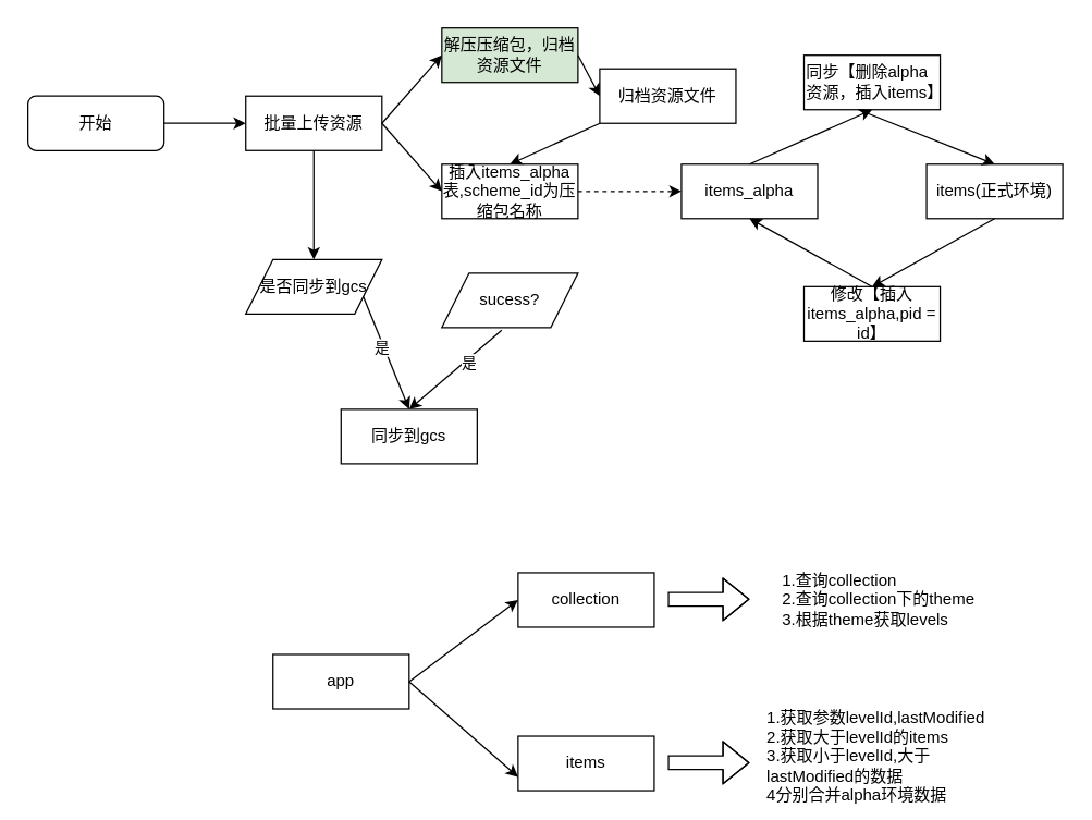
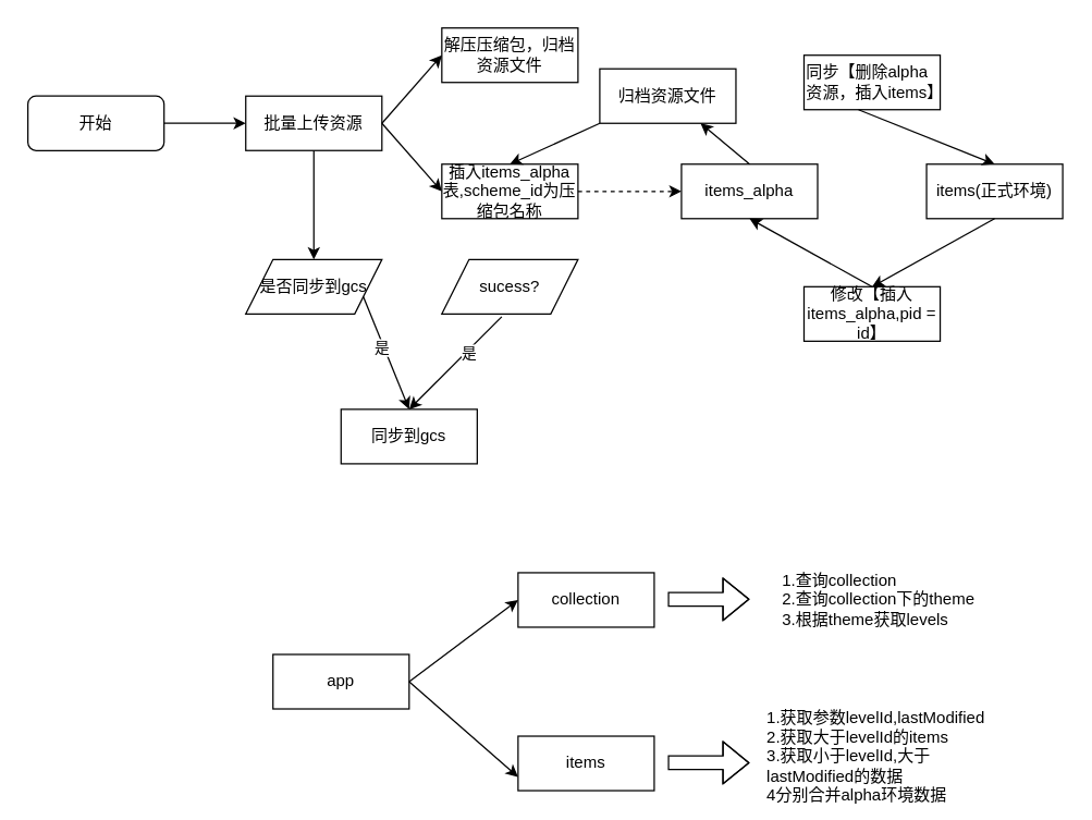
- <mxCell id="8" value="解压压缩包，归档资源文件" style="rounded=0;whiteSpace=wrap;html=1;fillColor=#d5e8d4;" parent="1" vertex="1"><mxGeometry x="324" y="20" width="100" height="40" as="geometry" /></mxCell>
+ <mxCell id="8" value="解压压缩包，归档资源文件" style="rounded=0;whiteSpace=wrap;html=1;" parent="1" vertex="1"><mxGeometry x="324" y="20" width="100" height="40" as="geometry" /></mxCell>
- <mxCell id="13" value="" style="endArrow=classic;html=1;rounded=0;exitX=1;exitY=0.5;exitDx=0;exitDy=0;entryX=0;entryY=0.5;entryDx=0;entryDy=0;" parent="1" source="8" target="12" edge="1"><mxGeometry width="50" height="50" relative="1" as="geometry"><mxPoint x="510" y="170" as="sourcePoint" /><mxPoint x="560" y="120" as="targetPoint" /></mxGeometry></mxCell>
- <mxCell id="28" value="" style="endArrow=classic;html=1;rounded=0;exitX=0.5;exitY=0;exitDx=0;exitDy=0;entryX=0.5;entryY=1;entryDx=0;entryDy=0;" parent="1" source="21" target="27" edge="1"><mxGeometry width="50" height="50" relative="1" as="geometry"><mxPoint x="500" y="270" as="sourcePoint" /><mxPoint x="550" y="220" as="targetPoint" /></mxGeometry></mxCell>
+ <mxCell id="28" value="" style="endArrow=classic;html=1;rounded=0;exitX=0.5;exitY=0;exitDx=0;exitDy=0;" parent="1" source="21" target="12" edge="1"><mxGeometry width="50" height="50" relative="1" as="geometry"><mxPoint x="500" y="270" as="sourcePoint" /><mxPoint x="550" y="220" as="targetPoint" /></mxGeometry></mxCell>
- <mxCell id="16" value="sucess?" style="shape=parallelogram;perimeter=parallelogramPerimeter;whiteSpace=wrap;html=1;fixedSize=1;" parent="1" vertex="1"><mxGeometry x="324" y="200" width="100" height="40" as="geometry" /></mxCell>
+ <mxCell id="16" value="sucess?" style="shape=parallelogram;perimeter=parallelogramPerimeter;whiteSpace=wrap;html=1;fixedSize=1;" parent="1" vertex="1"><mxGeometry x="324" y="190" width="100" height="40" as="geometry" /></mxCell>
